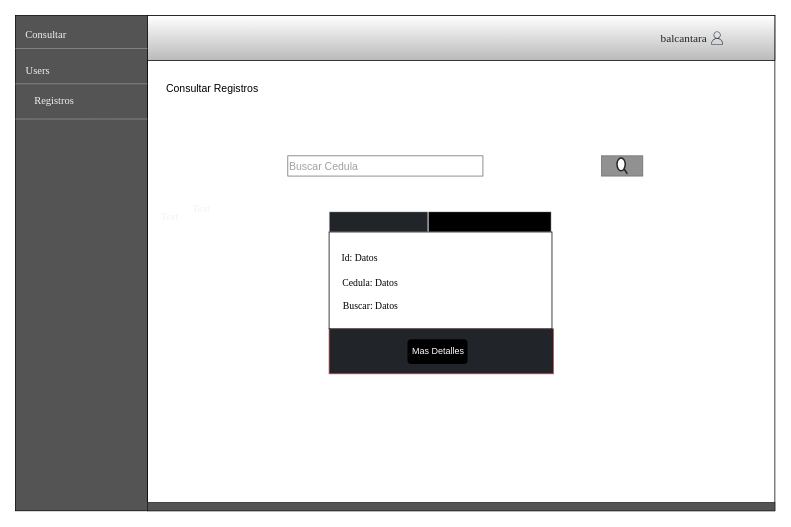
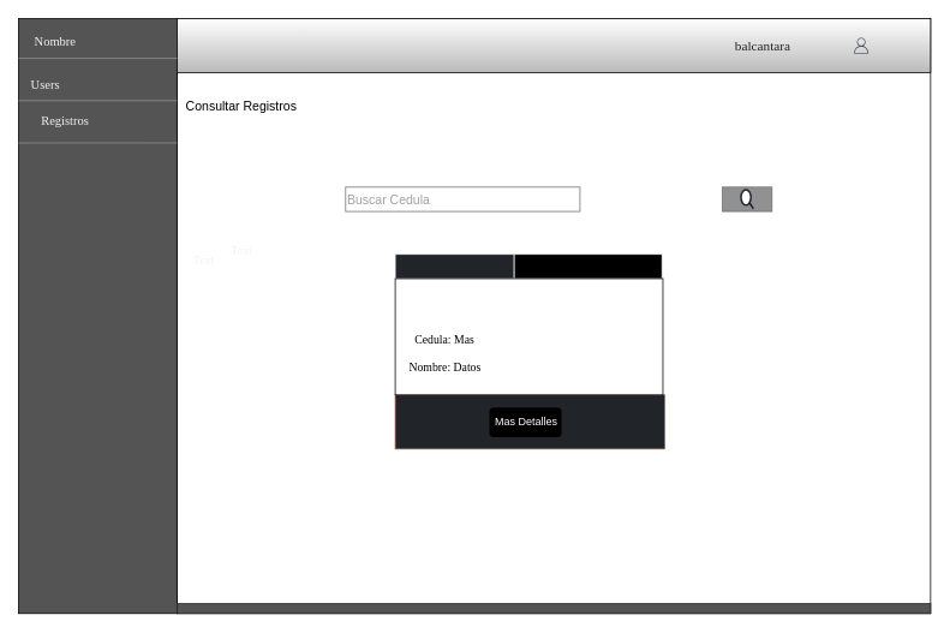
- <mxCell id="14" value="&lt;font style=&quot;font-size: 14px&quot; face=&quot;Times New Roman&quot;&gt;Consultar&lt;/font&gt;" style="text;html=1;strokeColor=none;fillColor=none;align=center;verticalAlign=middle;whiteSpace=wrap;rounded=0;fontSize=17;fontColor=#F2F2F2;" parent="1" vertex="1"><mxGeometry x="31" y="31" width="60" height="30" as="geometry" /></mxCell>
+ <mxCell id="14" value="&lt;font style=&quot;font-size: 14px&quot; face=&quot;Times New Roman&quot;&gt;Nombre&lt;/font&gt;" style="text;html=1;strokeColor=none;fillColor=none;align=center;verticalAlign=middle;whiteSpace=wrap;rounded=0;fontSize=17;fontColor=#F2F2F2;" parent="1" vertex="1"><mxGeometry x="31" y="31" width="60" height="30" as="geometry" /></mxCell>
- <mxCell id="6" value="balcantara" style="text;html=1;strokeColor=none;fillColor=none;align=center;verticalAlign=middle;whiteSpace=wrap;rounded=0;fontSize=15;fontColor=#212529;fontFamily=Times New Roman;" parent="1" vertex="1"><mxGeometry x="878" y="35.5" width="66" height="29" as="geometry" /></mxCell>
+ <mxCell id="6" value="balcantara" style="text;html=1;strokeColor=none;fillColor=none;align=center;verticalAlign=middle;whiteSpace=wrap;rounded=0;fontSize=15;fontColor=#212529;fontFamily=Times New Roman;" parent="1" vertex="1"><mxGeometry x="813" y="35.5" width="66" height="29" as="geometry" /></mxCell>
- <mxCell id="10" value="&lt;font color=&quot;#000000&quot;&gt;Consultar Registros&lt;/font&gt;" style="text;html=1;strokeColor=none;fillColor=none;align=center;verticalAlign=middle;whiteSpace=wrap;rounded=0;fontSize=14;fontColor=#A1A1A1;" parent="1" vertex="1"><mxGeometry x="211" y="97" width="143" height="39" as="geometry" /></mxCell>
+ <mxCell id="10" value="&lt;font color=&quot;#000000&quot;&gt;Consultar Registros&lt;/font&gt;" style="text;html=1;strokeColor=none;fillColor=none;align=center;verticalAlign=middle;whiteSpace=wrap;rounded=0;fontSize=14;fontColor=#A1A1A1;" parent="1" vertex="1"><mxGeometry x="196" y="97" width="143" height="39" as="geometry" /></mxCell>
- <mxCell id="28" value="Id: Datos" style="text;html=1;strokeColor=none;fillColor=none;align=center;verticalAlign=middle;whiteSpace=wrap;rounded=0;shadow=0;labelBackgroundColor=none;labelBorderColor=none;fontFamily=Times New Roman;fontSize=13;fontColor=#000000;" parent="1" vertex="1"><mxGeometry x="449" y="328" width="60" height="30" as="geometry" /></mxCell>
- <mxCell id="29" value="Cedula: Datos" style="text;html=1;strokeColor=none;fillColor=none;align=center;verticalAlign=middle;whiteSpace=wrap;rounded=0;labelBackgroundColor=none;labelBorderColor=none;fontFamily=Times New Roman;fontSize=13;fontColor=#000000;" parent="1" vertex="1"><mxGeometry x="449" y="361" width="88" height="30" as="geometry" /></mxCell>
+ <mxCell id="29" value="Cedula: Mas" style="text;html=1;strokeColor=none;fillColor=none;align=center;verticalAlign=middle;whiteSpace=wrap;rounded=0;labelBackgroundColor=none;labelBorderColor=none;fontFamily=Times New Roman;fontSize=13;fontColor=#000000;" parent="1" vertex="1"><mxGeometry x="449" y="361" width="88" height="30" as="geometry" /></mxCell>
- <mxCell id="30" value="Buscar: Datos" style="text;html=1;strokeColor=none;fillColor=none;align=center;verticalAlign=middle;whiteSpace=wrap;rounded=0;shadow=0;labelBackgroundColor=none;labelBorderColor=none;fontFamily=Times New Roman;fontSize=13;fontColor=#000000;" parent="1" vertex="1"><mxGeometry x="443.5" y="391" width="99" height="30" as="geometry" /></mxCell>
+ <mxCell id="30" value="Nombre: Datos" style="text;html=1;strokeColor=none;fillColor=none;align=center;verticalAlign=middle;whiteSpace=wrap;rounded=0;shadow=0;labelBackgroundColor=none;labelBorderColor=none;fontFamily=Times New Roman;fontSize=13;fontColor=#000000;" parent="1" vertex="1"><mxGeometry x="443.5" y="391" width="99" height="30" as="geometry" /></mxCell>
